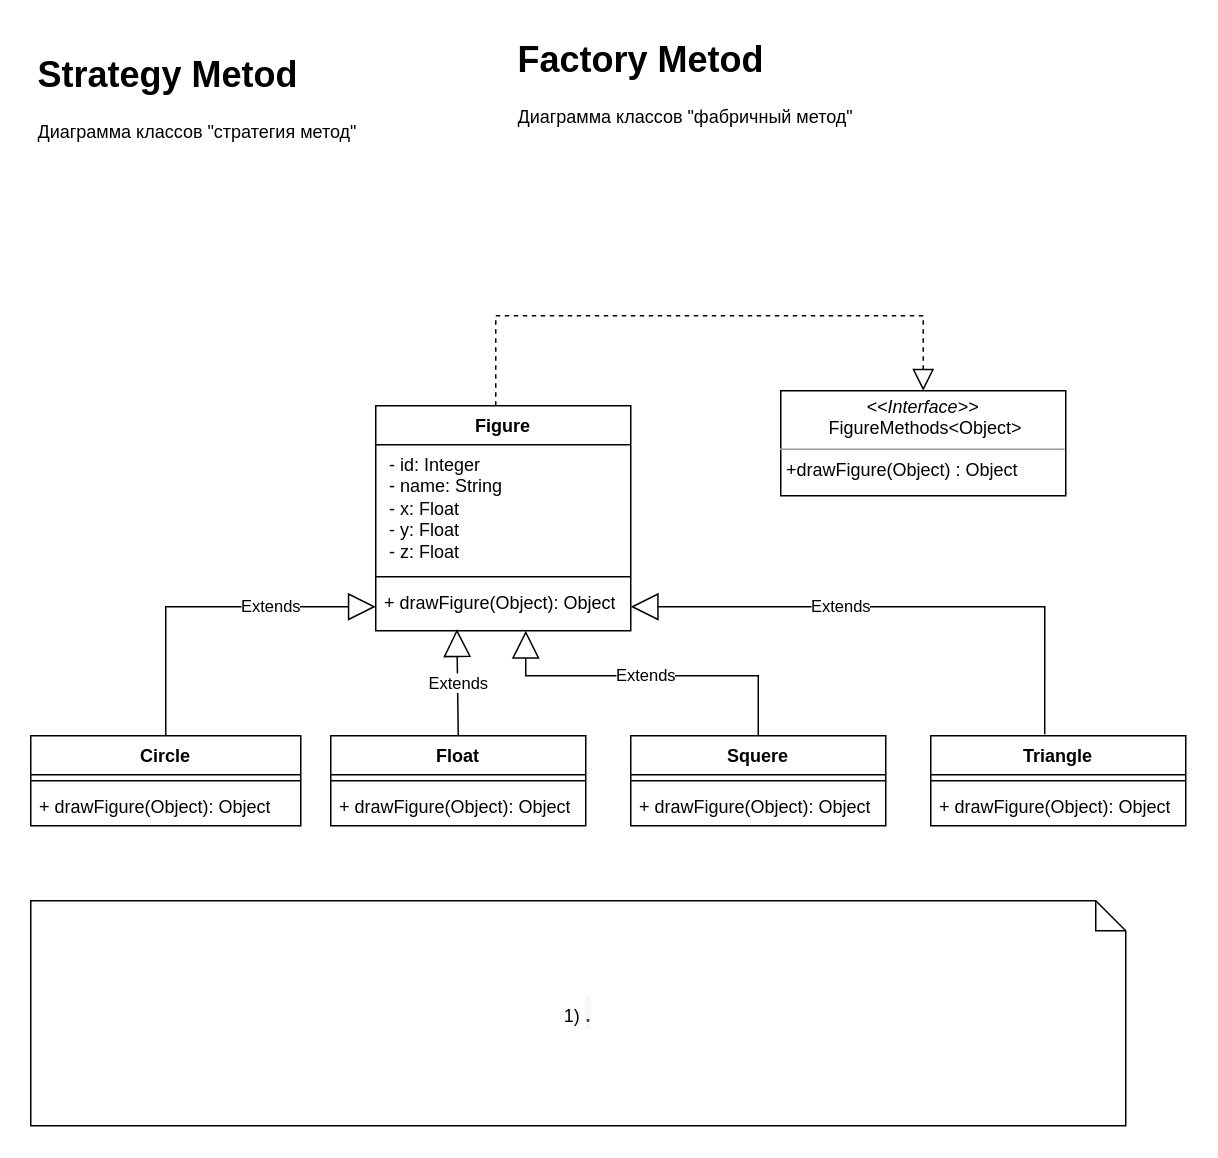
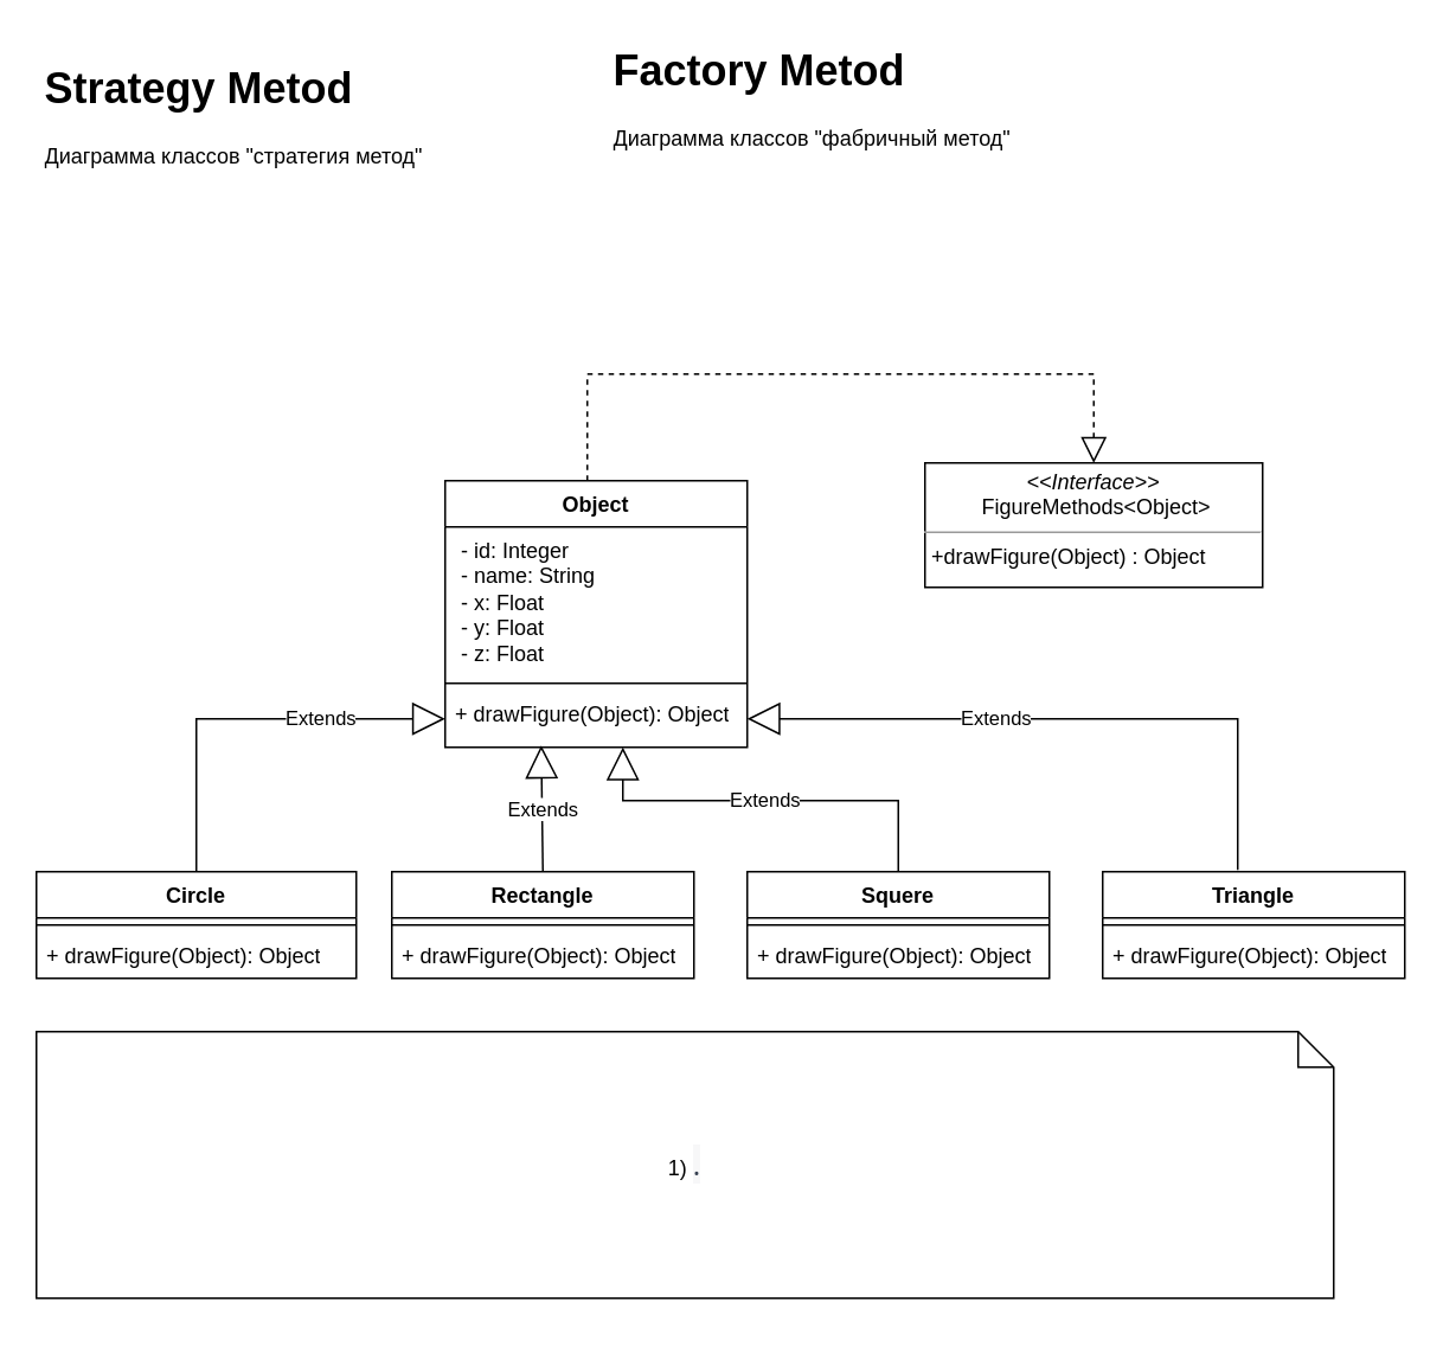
- <mxCell id="5" value="Figure" style="swimlane;fontStyle=1;align=center;verticalAlign=top;childLayout=stackLayout;horizontal=1;startSize=26;horizontalStack=0;resizeParent=1;resizeParentMax=0;resizeLast=0;collapsible=1;marginBottom=0;whiteSpace=wrap;html=1;" vertex="1" parent="1"><mxGeometry x="250" y="270" width="170" height="150" as="geometry" /></mxCell>
+ <mxCell id="5" value="Object" style="swimlane;fontStyle=1;align=center;verticalAlign=top;childLayout=stackLayout;horizontal=1;startSize=26;horizontalStack=0;resizeParent=1;resizeParentMax=0;resizeLast=0;collapsible=1;marginBottom=0;whiteSpace=wrap;html=1;" vertex="1" parent="1"><mxGeometry x="250" y="270" width="170" height="150" as="geometry" /></mxCell>
- <mxCell id="13" value="Float" style="swimlane;fontStyle=1;align=center;verticalAlign=top;childLayout=stackLayout;horizontal=1;startSize=26;horizontalStack=0;resizeParent=1;resizeParentMax=0;resizeLast=0;collapsible=1;marginBottom=0;whiteSpace=wrap;html=1;" vertex="1" parent="1"><mxGeometry x="220" y="490" width="170" height="60" as="geometry" /></mxCell>
+ <mxCell id="13" value="Rectangle" style="swimlane;fontStyle=1;align=center;verticalAlign=top;childLayout=stackLayout;horizontal=1;startSize=26;horizontalStack=0;resizeParent=1;resizeParentMax=0;resizeLast=0;collapsible=1;marginBottom=0;whiteSpace=wrap;html=1;" vertex="1" parent="1"><mxGeometry x="220" y="490" width="170" height="60" as="geometry" /></mxCell>
- <mxCell id="26" value="1) &lt;span style=&quot;color: rgb(55, 65, 81); font-family: Söhne, ui-sans-serif, system-ui, -apple-system, &amp;quot;Segoe UI&amp;quot;, Roboto, Ubuntu, Cantarell, &amp;quot;Noto Sans&amp;quot;, sans-serif, &amp;quot;Helvetica Neue&amp;quot;, Arial, &amp;quot;Apple Color Emoji&amp;quot;, &amp;quot;Segoe UI Emoji&amp;quot;, &amp;quot;Segoe UI Symbol&amp;quot;, &amp;quot;Noto Color Emoji&amp;quot;; font-size: 16px; text-align: left; background-color: rgb(247, 247, 248);&quot;&gt;.&lt;/span&gt;" style="shape=note;size=20;whiteSpace=wrap;html=1;" vertex="1" parent="1"><mxGeometry x="20" y="600" width="730" height="150" as="geometry" /></mxCell>
+ <mxCell id="26" value="1) &lt;span style=&quot;color: rgb(55, 65, 81); font-family: Söhne, ui-sans-serif, system-ui, -apple-system, &amp;quot;Segoe UI&amp;quot;, Roboto, Ubuntu, Cantarell, &amp;quot;Noto Sans&amp;quot;, sans-serif, &amp;quot;Helvetica Neue&amp;quot;, Arial, &amp;quot;Apple Color Emoji&amp;quot;, &amp;quot;Segoe UI Emoji&amp;quot;, &amp;quot;Segoe UI Symbol&amp;quot;, &amp;quot;Noto Color Emoji&amp;quot;; font-size: 16px; text-align: left; background-color: rgb(247, 247, 248);&quot;&gt;.&lt;/span&gt;" style="shape=note;size=20;whiteSpace=wrap;html=1;" vertex="1" parent="1"><mxGeometry x="20" y="580" width="730" height="150" as="geometry" /></mxCell>
